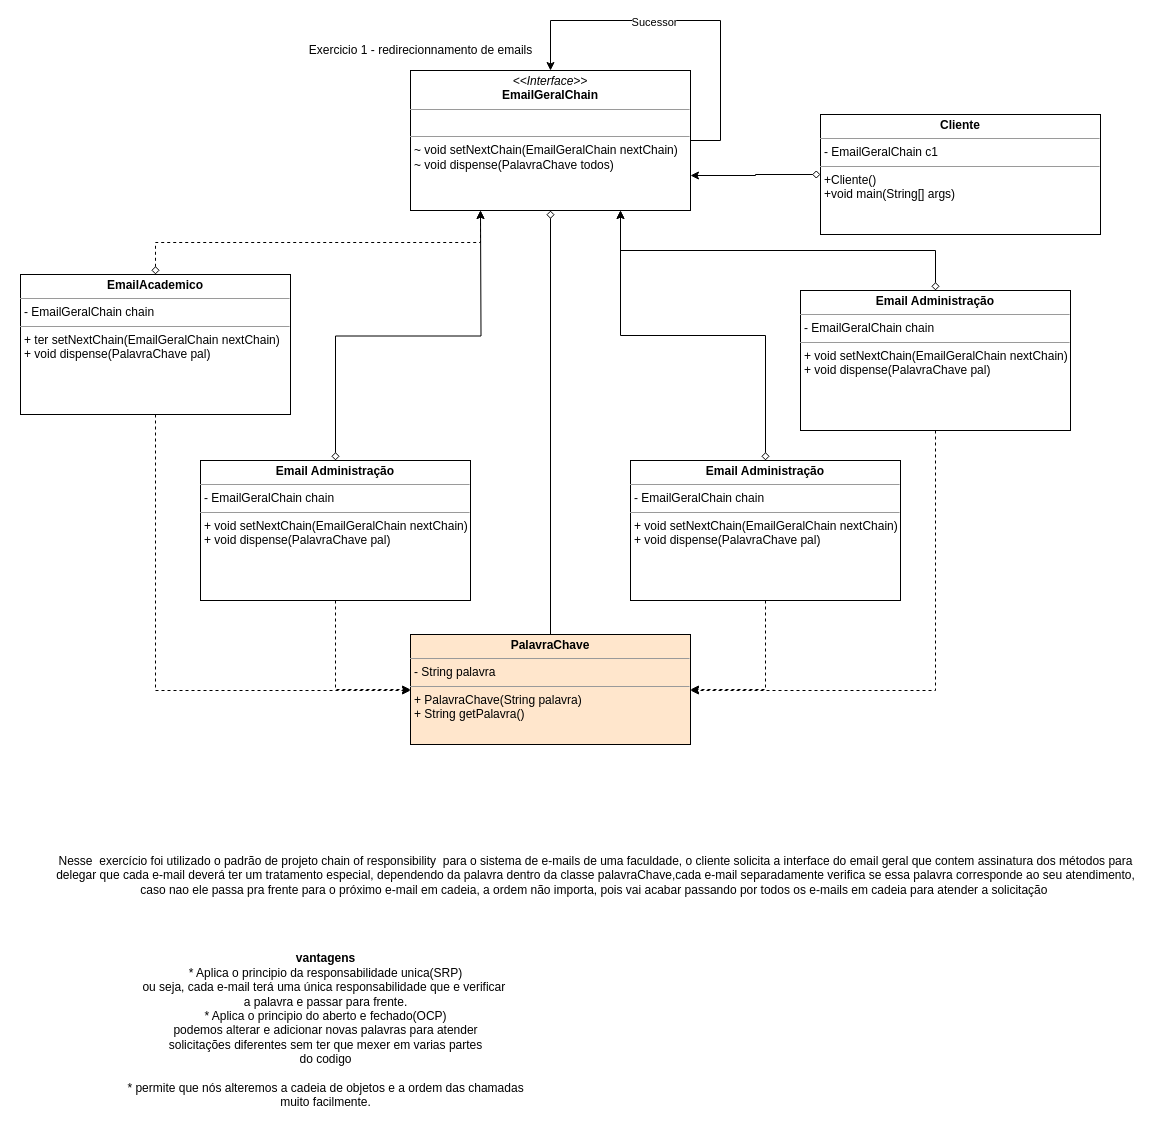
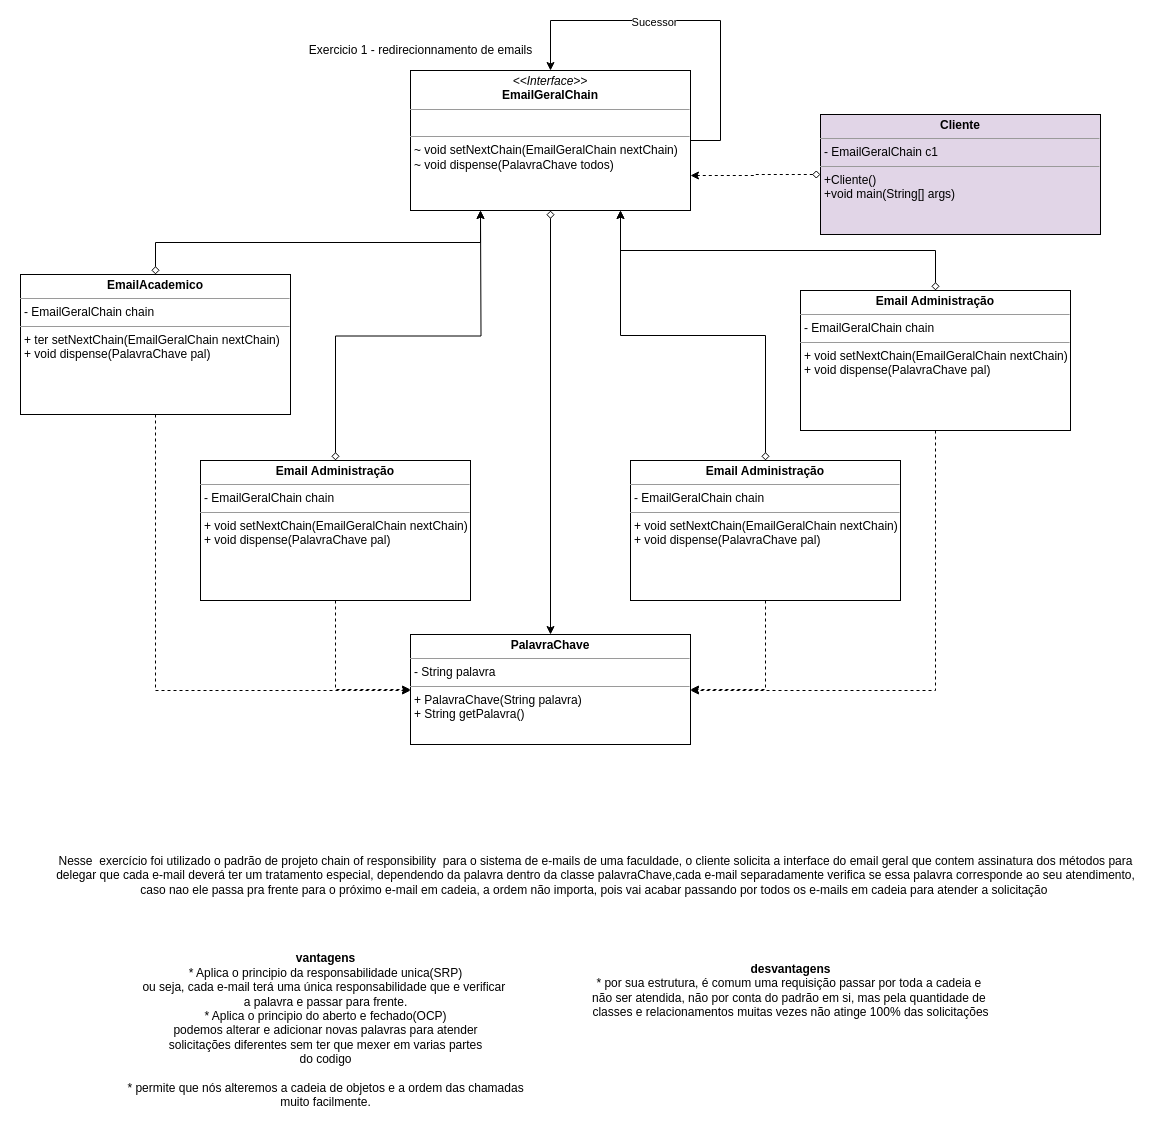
- <mxCell id="7" value="&lt;p style=&quot;margin: 0px ; margin-top: 4px ; text-align: center&quot;&gt;&lt;b&gt;Cliente&lt;/b&gt;&lt;/p&gt;&lt;hr size=&quot;1&quot;&gt;&lt;p style=&quot;margin: 0px ; margin-left: 4px&quot;&gt;-&amp;nbsp;EmailGeralChain c1&lt;/p&gt;&lt;hr size=&quot;1&quot;&gt;&lt;p style=&quot;margin: 0px ; margin-left: 4px&quot;&gt;+Cliente()&lt;/p&gt;&lt;p style=&quot;margin: 0px ; margin-left: 4px&quot;&gt;+void main(String[] args)&lt;/p&gt;" style="verticalAlign=top;align=left;overflow=fill;fontSize=12;fontFamily=Helvetica;html=1;" parent="1" vertex="1"><mxGeometry x="820" y="114" width="280" height="120" as="geometry" /></mxCell>
+ <mxCell id="7" value="&lt;p style=&quot;margin: 0px ; margin-top: 4px ; text-align: center&quot;&gt;&lt;b&gt;Cliente&lt;/b&gt;&lt;/p&gt;&lt;hr size=&quot;1&quot;&gt;&lt;p style=&quot;margin: 0px ; margin-left: 4px&quot;&gt;-&amp;nbsp;EmailGeralChain c1&lt;/p&gt;&lt;hr size=&quot;1&quot;&gt;&lt;p style=&quot;margin: 0px ; margin-left: 4px&quot;&gt;+Cliente()&lt;/p&gt;&lt;p style=&quot;margin: 0px ; margin-left: 4px&quot;&gt;+void main(String[] args)&lt;/p&gt;" style="verticalAlign=top;align=left;overflow=fill;fontSize=12;fontFamily=Helvetica;html=1;fillColor=#e1d5e7;" parent="1" vertex="1"><mxGeometry x="820" y="114" width="280" height="120" as="geometry" /></mxCell>
- <mxCell id="6" style="edgeStyle=orthogonalEdgeStyle;rounded=0;orthogonalLoop=1;jettySize=auto;html=1;exitX=0;exitY=0.5;exitDx=0;exitDy=0;entryX=1;entryY=0.75;entryDx=0;entryDy=0;startArrow=diamond;startFill=0;" parent="1" source="7" target="3" edge="1"><mxGeometry relative="1" as="geometry" /></mxCell>
+ <mxCell id="6" style="edgeStyle=orthogonalEdgeStyle;rounded=0;orthogonalLoop=1;jettySize=auto;html=1;exitX=0;exitY=0.5;exitDx=0;exitDy=0;entryX=1;entryY=0.75;entryDx=0;entryDy=0;startArrow=diamond;startFill=0;dashed=1;" parent="1" source="7" target="3" edge="1"><mxGeometry relative="1" as="geometry" /></mxCell>
- <mxCell id="9" style="edgeStyle=orthogonalEdgeStyle;rounded=0;orthogonalLoop=1;jettySize=auto;html=1;exitX=0.5;exitY=0;exitDx=0;exitDy=0;entryX=0.25;entryY=1;entryDx=0;entryDy=0;startArrow=diamond;startFill=0;dashed=1;" parent="1" source="11" target="3" edge="1"><mxGeometry relative="1" as="geometry" /></mxCell>
+ <mxCell id="9" style="edgeStyle=orthogonalEdgeStyle;rounded=0;orthogonalLoop=1;jettySize=auto;html=1;exitX=0.5;exitY=0;exitDx=0;exitDy=0;entryX=0.25;entryY=1;entryDx=0;entryDy=0;startArrow=diamond;startFill=0;" parent="1" source="11" target="3" edge="1"><mxGeometry relative="1" as="geometry" /></mxCell>
- <mxCell id="2" value="" style="edgeStyle=orthogonalEdgeStyle;rounded=0;orthogonalLoop=1;jettySize=auto;html=1;startArrow=diamond;startFill=0;endArrow=none;" parent="1" source="3" target="8" edge="1"><mxGeometry relative="1" as="geometry" /></mxCell>
+ <mxCell id="2" value="" style="edgeStyle=orthogonalEdgeStyle;rounded=0;orthogonalLoop=1;jettySize=auto;html=1;startArrow=diamond;startFill=0;" parent="1" source="3" target="8" edge="1"><mxGeometry relative="1" as="geometry" /></mxCell>
- <mxCell id="8" value="&lt;p style=&quot;margin: 0px ; margin-top: 4px ; text-align: center&quot;&gt;&lt;b&gt;PalavraChave&lt;/b&gt;&lt;/p&gt;&lt;hr size=&quot;1&quot;&gt;&lt;p style=&quot;margin: 0px ; margin-left: 4px&quot;&gt;- String palavra&lt;/p&gt;&lt;hr size=&quot;1&quot;&gt;&lt;p style=&quot;margin: 0px ; margin-left: 4px&quot;&gt;+&amp;nbsp;PalavraChave(String palavra)&lt;/p&gt;&lt;p style=&quot;margin: 0px ; margin-left: 4px&quot;&gt;+&amp;nbsp;String getPalavra()&lt;/p&gt;" style="verticalAlign=top;align=left;overflow=fill;fontSize=12;fontFamily=Helvetica;html=1;fillColor=#ffe6cc;" parent="1" vertex="1"><mxGeometry x="410" y="634" width="280" height="110" as="geometry" /></mxCell>
+ <mxCell id="8" value="&lt;p style=&quot;margin: 0px ; margin-top: 4px ; text-align: center&quot;&gt;&lt;b&gt;PalavraChave&lt;/b&gt;&lt;/p&gt;&lt;hr size=&quot;1&quot;&gt;&lt;p style=&quot;margin: 0px ; margin-left: 4px&quot;&gt;- String palavra&lt;/p&gt;&lt;hr size=&quot;1&quot;&gt;&lt;p style=&quot;margin: 0px ; margin-left: 4px&quot;&gt;+&amp;nbsp;PalavraChave(String palavra)&lt;/p&gt;&lt;p style=&quot;margin: 0px ; margin-left: 4px&quot;&gt;+&amp;nbsp;String getPalavra()&lt;/p&gt;" style="verticalAlign=top;align=left;overflow=fill;fontSize=12;fontFamily=Helvetica;html=1;" parent="1" vertex="1"><mxGeometry x="410" y="634" width="280" height="110" as="geometry" /></mxCell>
+ <mxCell id="23" value="&lt;b&gt;desvantagens&lt;/b&gt;&lt;br&gt;* por sua estrutura, é comum uma requisição passar por toda a cadeia e&amp;nbsp;&lt;br&gt;não ser atendida, não por conta do padrão em si, mas pela quantidade de&amp;nbsp;&lt;br&gt;classes e relacionamentos muitas vezes não atinge 100% das solicitações" style="text;html=1;align=center;verticalAlign=middle;resizable=0;points=[];autosize=1;" parent="1" vertex="1"><mxGeometry x="585" y="960" width="410" height="60" as="geometry" /></mxCell>
